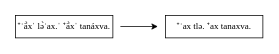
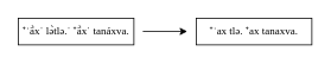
- <mxCell id="2" value="&lt;font face=&quot;Brill&quot;&gt;⁺ʾā̀xˈ lə̀ʾax.ˈ ⁺ā̀xˈ tanáxva.&lt;/font&gt;" style="rounded=0;whiteSpace=wrap;html=1;" vertex="1" parent="1"><mxGeometry y="20" width="130" height="30" as="geometry" x="20" /></mxCell>
+ <mxCell id="2" value="&lt;font face=&quot;Brill&quot;&gt;⁺ʾā̀xˈ lə̀tlə.ˈ ⁺ā̀xˈ tanáxva.&lt;/font&gt;" style="rounded=0;whiteSpace=wrap;html=1;" vertex="1" parent="1"><mxGeometry y="20" width="130" height="30" as="geometry" x="20" /></mxCell>
